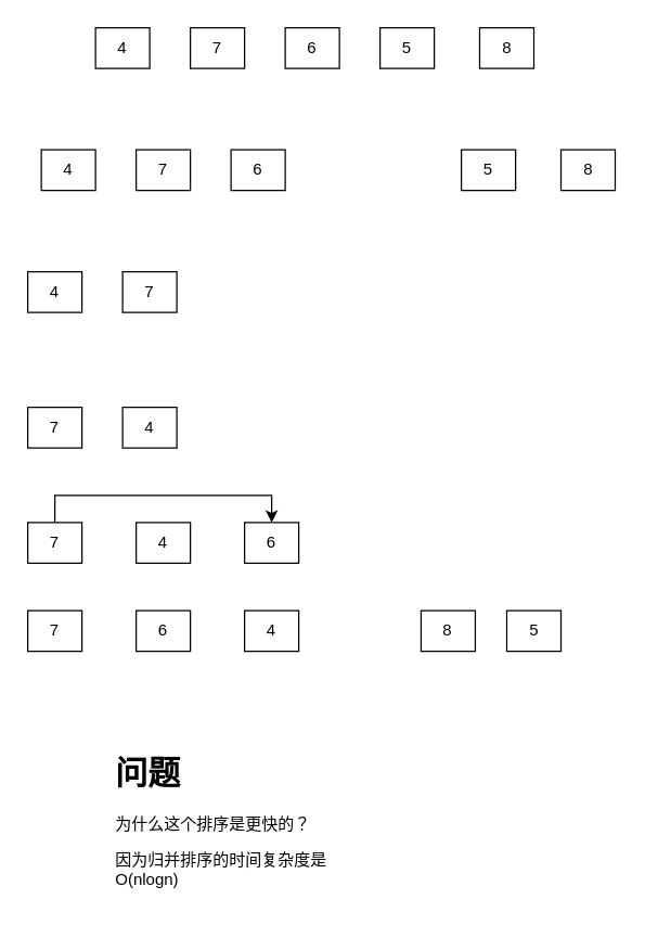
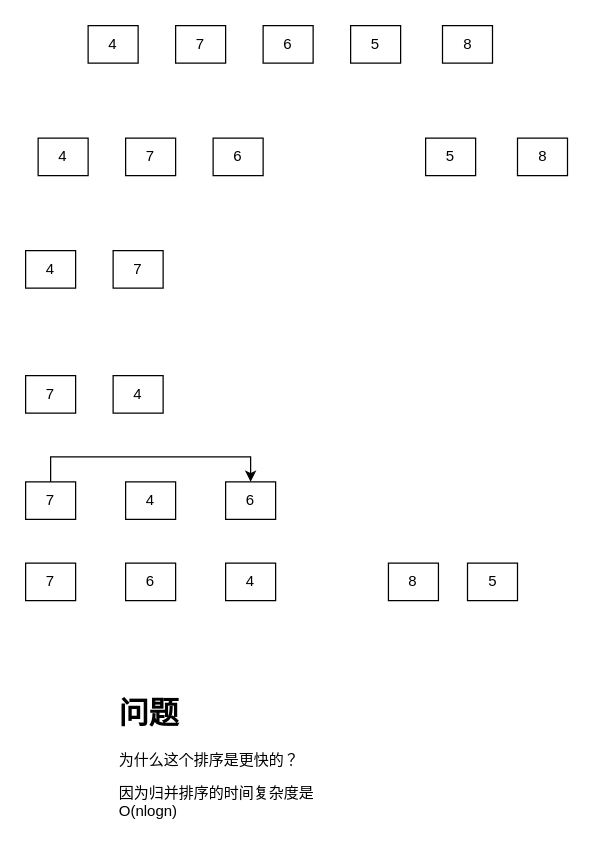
- <mxCell id="25" value="&lt;h1&gt;问题&lt;/h1&gt;&lt;p&gt;为什么这个排序是更快的？&lt;/p&gt;&lt;p&gt;因为归并排序的时间复杂度是O(nlogn)&lt;/p&gt;&lt;p&gt;&lt;br&gt;&lt;/p&gt;" style="text;html=1;strokeColor=none;fillColor=none;spacing=5;spacingTop=-20;whiteSpace=wrap;overflow=hidden;rounded=0;" vertex="1" parent="1"><mxGeometry x="80" y="550" width="190" height="120" as="geometry" /></mxCell>
+ <mxCell id="25" value="&lt;h1&gt;问题&lt;/h1&gt;&lt;p&gt;为什么这个排序是更快的？&lt;/p&gt;&lt;p&gt;因为归并排序的时间复杂度是O(nlogn)&lt;/p&gt;&lt;p&gt;&lt;br&gt;&lt;/p&gt;" style="text;html=1;strokeColor=none;fillColor=none;spacing=5;spacingTop=-20;whiteSpace=wrap;overflow=hidden;rounded=0;" vertex="1" parent="1"><mxGeometry x="90" y="550" width="190" height="120" as="geometry" /></mxCell>
